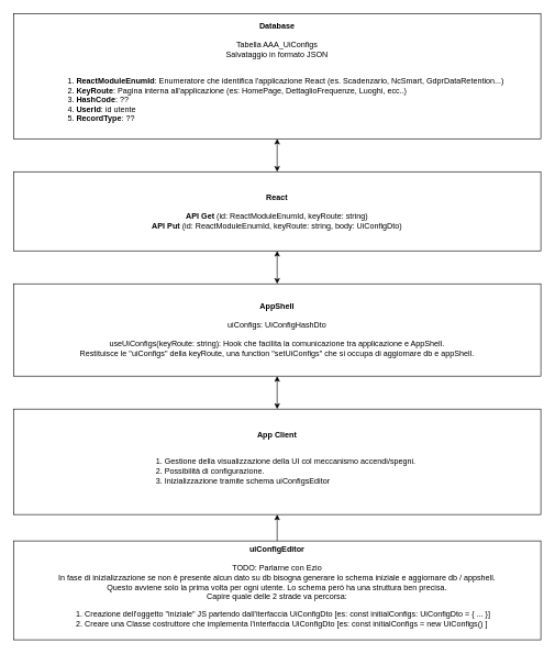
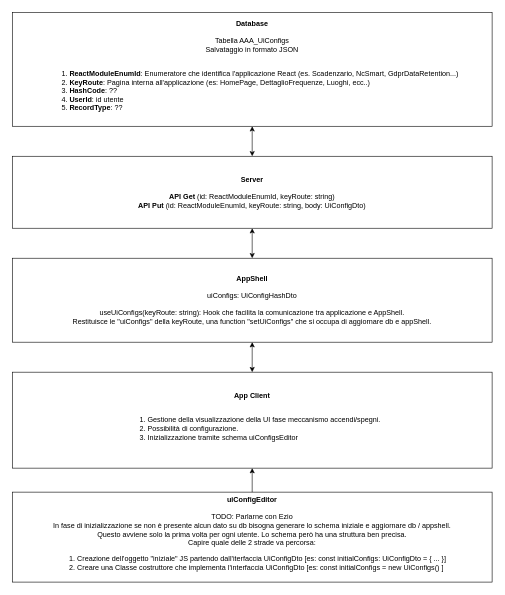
- <mxCell id="3" value="&lt;b&gt;React&lt;/b&gt;&lt;br&gt;&lt;br&gt;&lt;b&gt;API Get&lt;/b&gt;&amp;nbsp;(id: ReactModuleEnumId, keyRoute: string)&lt;br&gt;&lt;b&gt;API Put&lt;/b&gt; (id: ReactModuleEnumId, keyRoute: string, body: UiConfigDto)" style="rounded=0;whiteSpace=wrap;html=1;" vertex="1" parent="1"><mxGeometry x="20" y="260" width="800" height="120" as="geometry" /></mxCell>
+ <mxCell id="3" value="&lt;b&gt;Server&lt;/b&gt;&lt;br&gt;&lt;br&gt;&lt;b&gt;API Get&lt;/b&gt;&amp;nbsp;(id: ReactModuleEnumId, keyRoute: string)&lt;br&gt;&lt;b&gt;API Put&lt;/b&gt; (id: ReactModuleEnumId, keyRoute: string, body: UiConfigDto)" style="rounded=0;whiteSpace=wrap;html=1;" vertex="1" parent="1"><mxGeometry x="20" y="260" width="800" height="120" as="geometry" /></mxCell>
- <mxCell id="7" value="&lt;b style=&quot;background-color: initial;&quot;&gt;App Client&lt;/b&gt;&lt;br&gt;&lt;br&gt;&lt;ol&gt;&lt;li style=&quot;text-align: left;&quot;&gt;&lt;span style=&quot;background-color: initial;&quot;&gt;Gestione della visualizzazione della UI col meccanismo accendi/spegni.&lt;/span&gt;&lt;/li&gt;&lt;li style=&quot;text-align: left;&quot;&gt;&lt;span style=&quot;background-color: initial;&quot;&gt;Possibilità di configurazione.&lt;/span&gt;&lt;/li&gt;&lt;li style=&quot;text-align: left;&quot;&gt;&lt;span style=&quot;background-color: initial;&quot;&gt;Inizializzazione tramite schema uiConfigsEditor&lt;/span&gt;&lt;/li&gt;&lt;/ol&gt;" style="rounded=0;whiteSpace=wrap;html=1;" vertex="1" parent="1"><mxGeometry x="20" y="620" width="800" height="160" as="geometry" /></mxCell>
+ <mxCell id="7" value="&lt;b style=&quot;background-color: initial;&quot;&gt;App Client&lt;/b&gt;&lt;br&gt;&lt;br&gt;&lt;ol&gt;&lt;li style=&quot;text-align: left;&quot;&gt;&lt;span style=&quot;background-color: initial;&quot;&gt;Gestione della visualizzazione della UI fase meccanismo accendi/spegni.&lt;/span&gt;&lt;/li&gt;&lt;li style=&quot;text-align: left;&quot;&gt;&lt;span style=&quot;background-color: initial;&quot;&gt;Possibilità di configurazione.&lt;/span&gt;&lt;/li&gt;&lt;li style=&quot;text-align: left;&quot;&gt;&lt;span style=&quot;background-color: initial;&quot;&gt;Inizializzazione tramite schema uiConfigsEditor&lt;/span&gt;&lt;/li&gt;&lt;/ol&gt;" style="rounded=0;whiteSpace=wrap;html=1;" vertex="1" parent="1"><mxGeometry x="20" y="620" width="800" height="160" as="geometry" /></mxCell>
